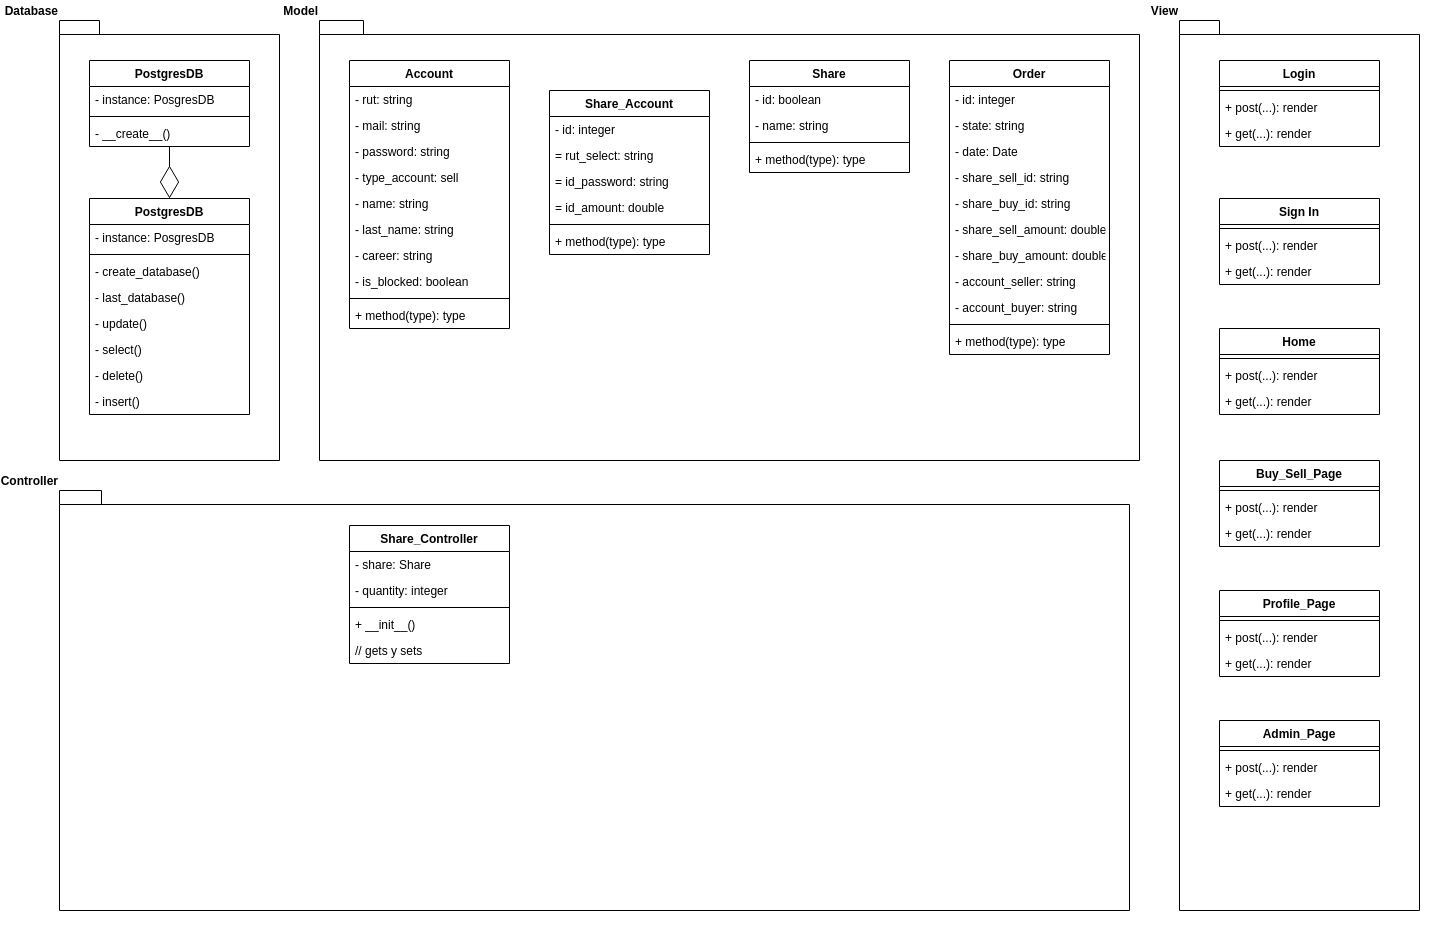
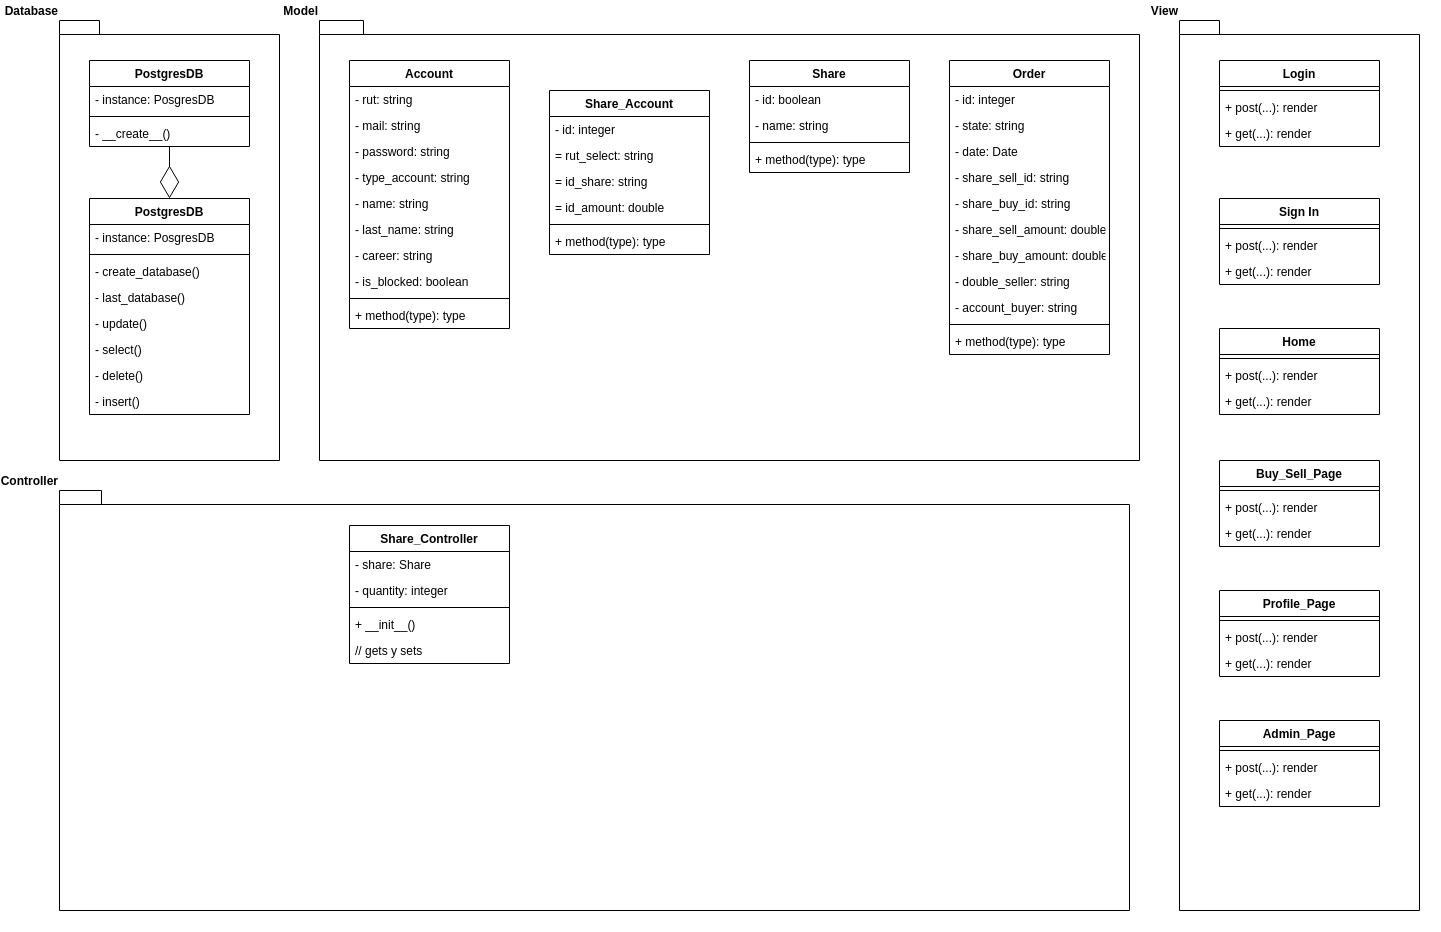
- <mxCell id="10" value="- type_account: sell" style="text;strokeColor=none;fillColor=none;align=left;verticalAlign=top;spacingLeft=4;spacingRight=4;overflow=hidden;rotatable=0;points=[[0,0.5],[1,0.5]];portConstraint=eastwest;" vertex="1" parent="6"><mxGeometry y="104" width="160" height="26" as="geometry" /></mxCell>
+ <mxCell id="10" value="- type_account: string" style="text;strokeColor=none;fillColor=none;align=left;verticalAlign=top;spacingLeft=4;spacingRight=4;overflow=hidden;rotatable=0;points=[[0,0.5],[1,0.5]];portConstraint=eastwest;" vertex="1" parent="6"><mxGeometry y="104" width="160" height="26" as="geometry" /></mxCell>
- <mxCell id="25" value="= id_password: string" style="text;strokeColor=none;fillColor=none;align=left;verticalAlign=top;spacingLeft=4;spacingRight=4;overflow=hidden;rotatable=0;points=[[0,0.5],[1,0.5]];portConstraint=eastwest;" vertex="1" parent="22"><mxGeometry y="78" width="160" height="26" as="geometry" /></mxCell>
+ <mxCell id="25" value="= id_share: string" style="text;strokeColor=none;fillColor=none;align=left;verticalAlign=top;spacingLeft=4;spacingRight=4;overflow=hidden;rotatable=0;points=[[0,0.5],[1,0.5]];portConstraint=eastwest;" vertex="1" parent="22"><mxGeometry y="78" width="160" height="26" as="geometry" /></mxCell>
- <mxCell id="37" value="- account_seller: string" style="text;strokeColor=none;fillColor=none;align=left;verticalAlign=top;spacingLeft=4;spacingRight=4;overflow=hidden;rotatable=0;points=[[0,0.5],[1,0.5]];portConstraint=eastwest;" vertex="1" parent="29"><mxGeometry y="208" width="160" height="26" as="geometry" /></mxCell>
+ <mxCell id="37" value="- double_seller: string" style="text;strokeColor=none;fillColor=none;align=left;verticalAlign=top;spacingLeft=4;spacingRight=4;overflow=hidden;rotatable=0;points=[[0,0.5],[1,0.5]];portConstraint=eastwest;" vertex="1" parent="29"><mxGeometry y="208" width="160" height="26" as="geometry" /></mxCell>
